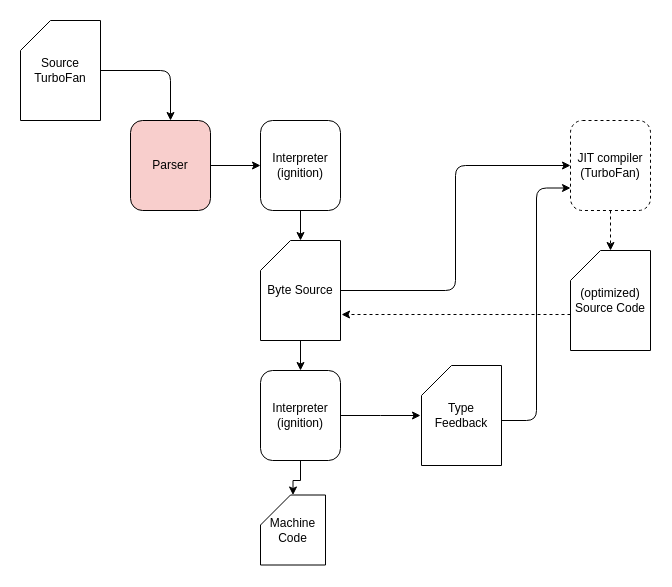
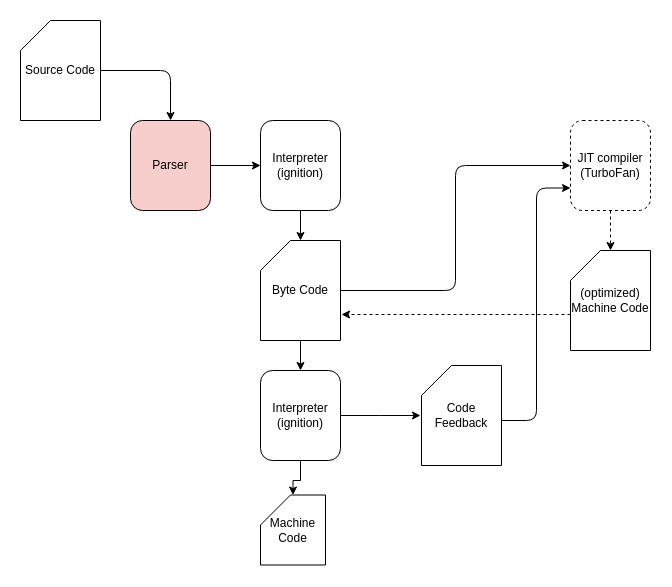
- <mxCell id="2" value="Source TurboFan" style="shape=card;whiteSpace=wrap;html=1;" vertex="1" parent="1"><mxGeometry x="20" y="20" width="80" height="100" as="geometry" /></mxCell>
+ <mxCell id="2" value="Source Code" style="shape=card;whiteSpace=wrap;html=1;" vertex="1" parent="1"><mxGeometry x="20" y="20" width="80" height="100" as="geometry" /></mxCell>
- <mxCell id="8" value="Byte Source" style="shape=card;whiteSpace=wrap;html=1;" vertex="1" parent="1"><mxGeometry x="260" y="240" width="80" height="100" as="geometry" /></mxCell>
+ <mxCell id="8" value="Byte Code" style="shape=card;whiteSpace=wrap;html=1;" vertex="1" parent="1"><mxGeometry x="260" y="240" width="80" height="100" as="geometry" /></mxCell>
- <mxCell id="13" value="(optimized) Source Code" style="shape=card;whiteSpace=wrap;html=1;" vertex="1" parent="1"><mxGeometry x="570" y="250" width="80" height="100" as="geometry" /></mxCell>
+ <mxCell id="13" value="(optimized) Machine Code" style="shape=card;whiteSpace=wrap;html=1;" vertex="1" parent="1"><mxGeometry x="570" y="250" width="80" height="100" as="geometry" /></mxCell>
- <mxCell id="19" value="Type Feedback" style="shape=card;whiteSpace=wrap;html=1;" vertex="1" parent="1"><mxGeometry x="421" y="365" width="80" height="100" as="geometry" /></mxCell>
+ <mxCell id="19" value="Code Feedback" style="shape=card;whiteSpace=wrap;html=1;" vertex="1" parent="1"><mxGeometry x="421" y="365" width="80" height="100" as="geometry" /></mxCell>
